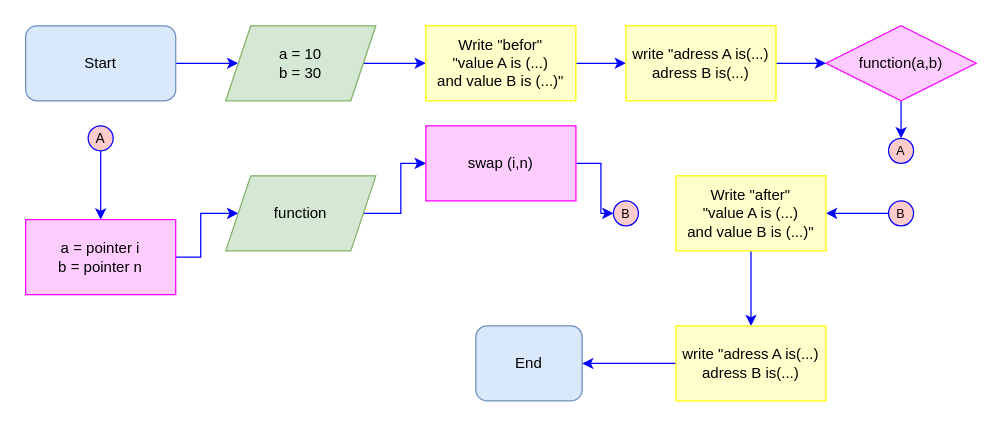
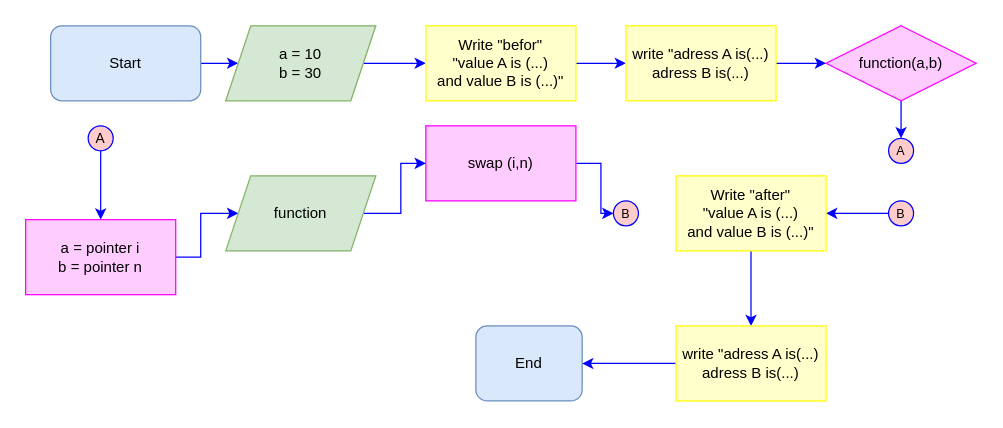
- <mxCell id="3" value="Start" style="rounded=1;whiteSpace=wrap;html=1;fillColor=#dae8fc;strokeColor=#6c8ebf;" parent="1" vertex="1"><mxGeometry x="20" y="20" width="120" height="60" as="geometry" /></mxCell>
+ <mxCell id="3" value="Start" style="rounded=1;whiteSpace=wrap;html=1;fillColor=#dae8fc;strokeColor=#6c8ebf;" parent="1" vertex="1"><mxGeometry x="40" y="20" width="120" height="60" as="geometry" /></mxCell>
